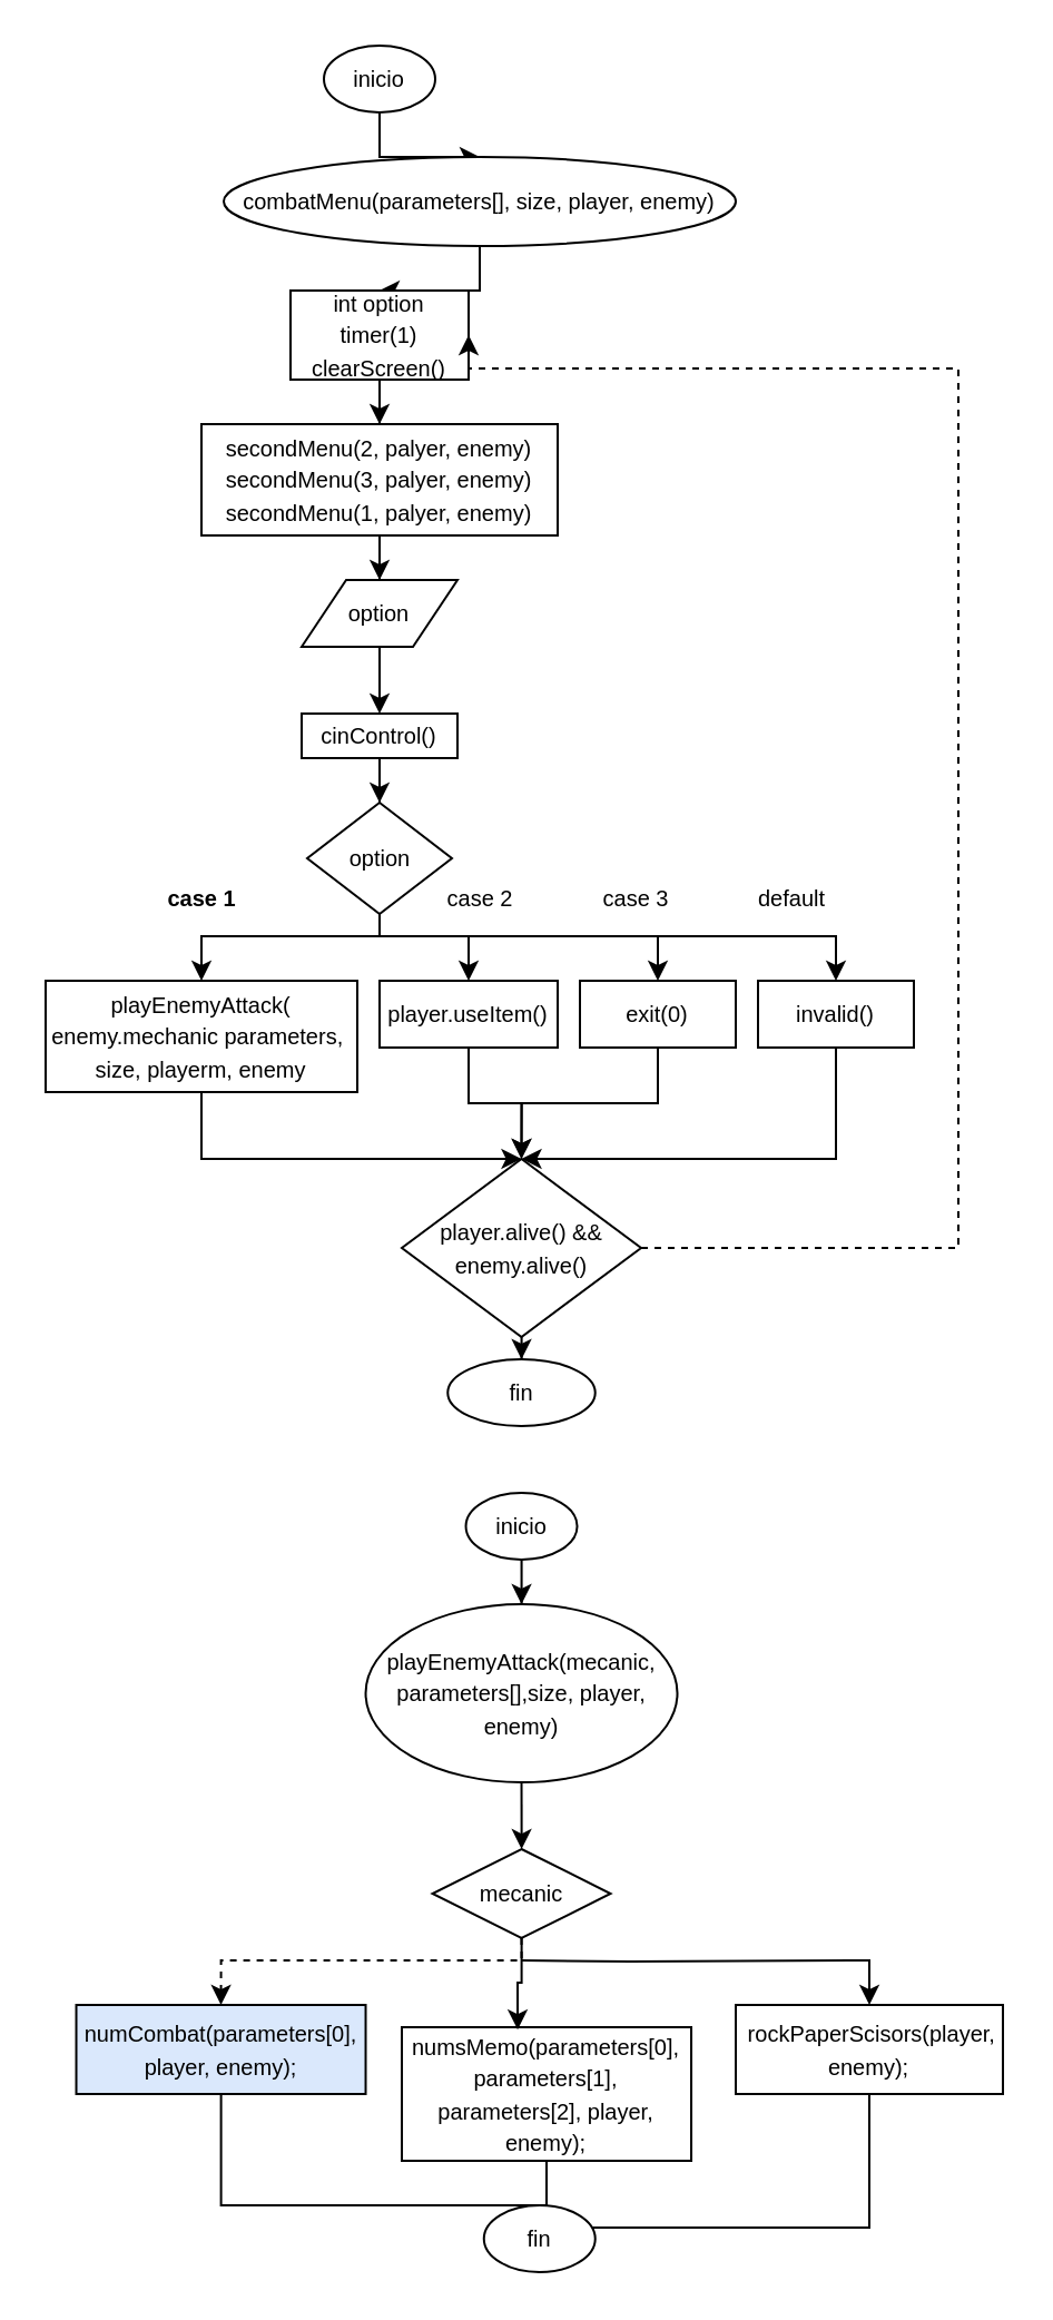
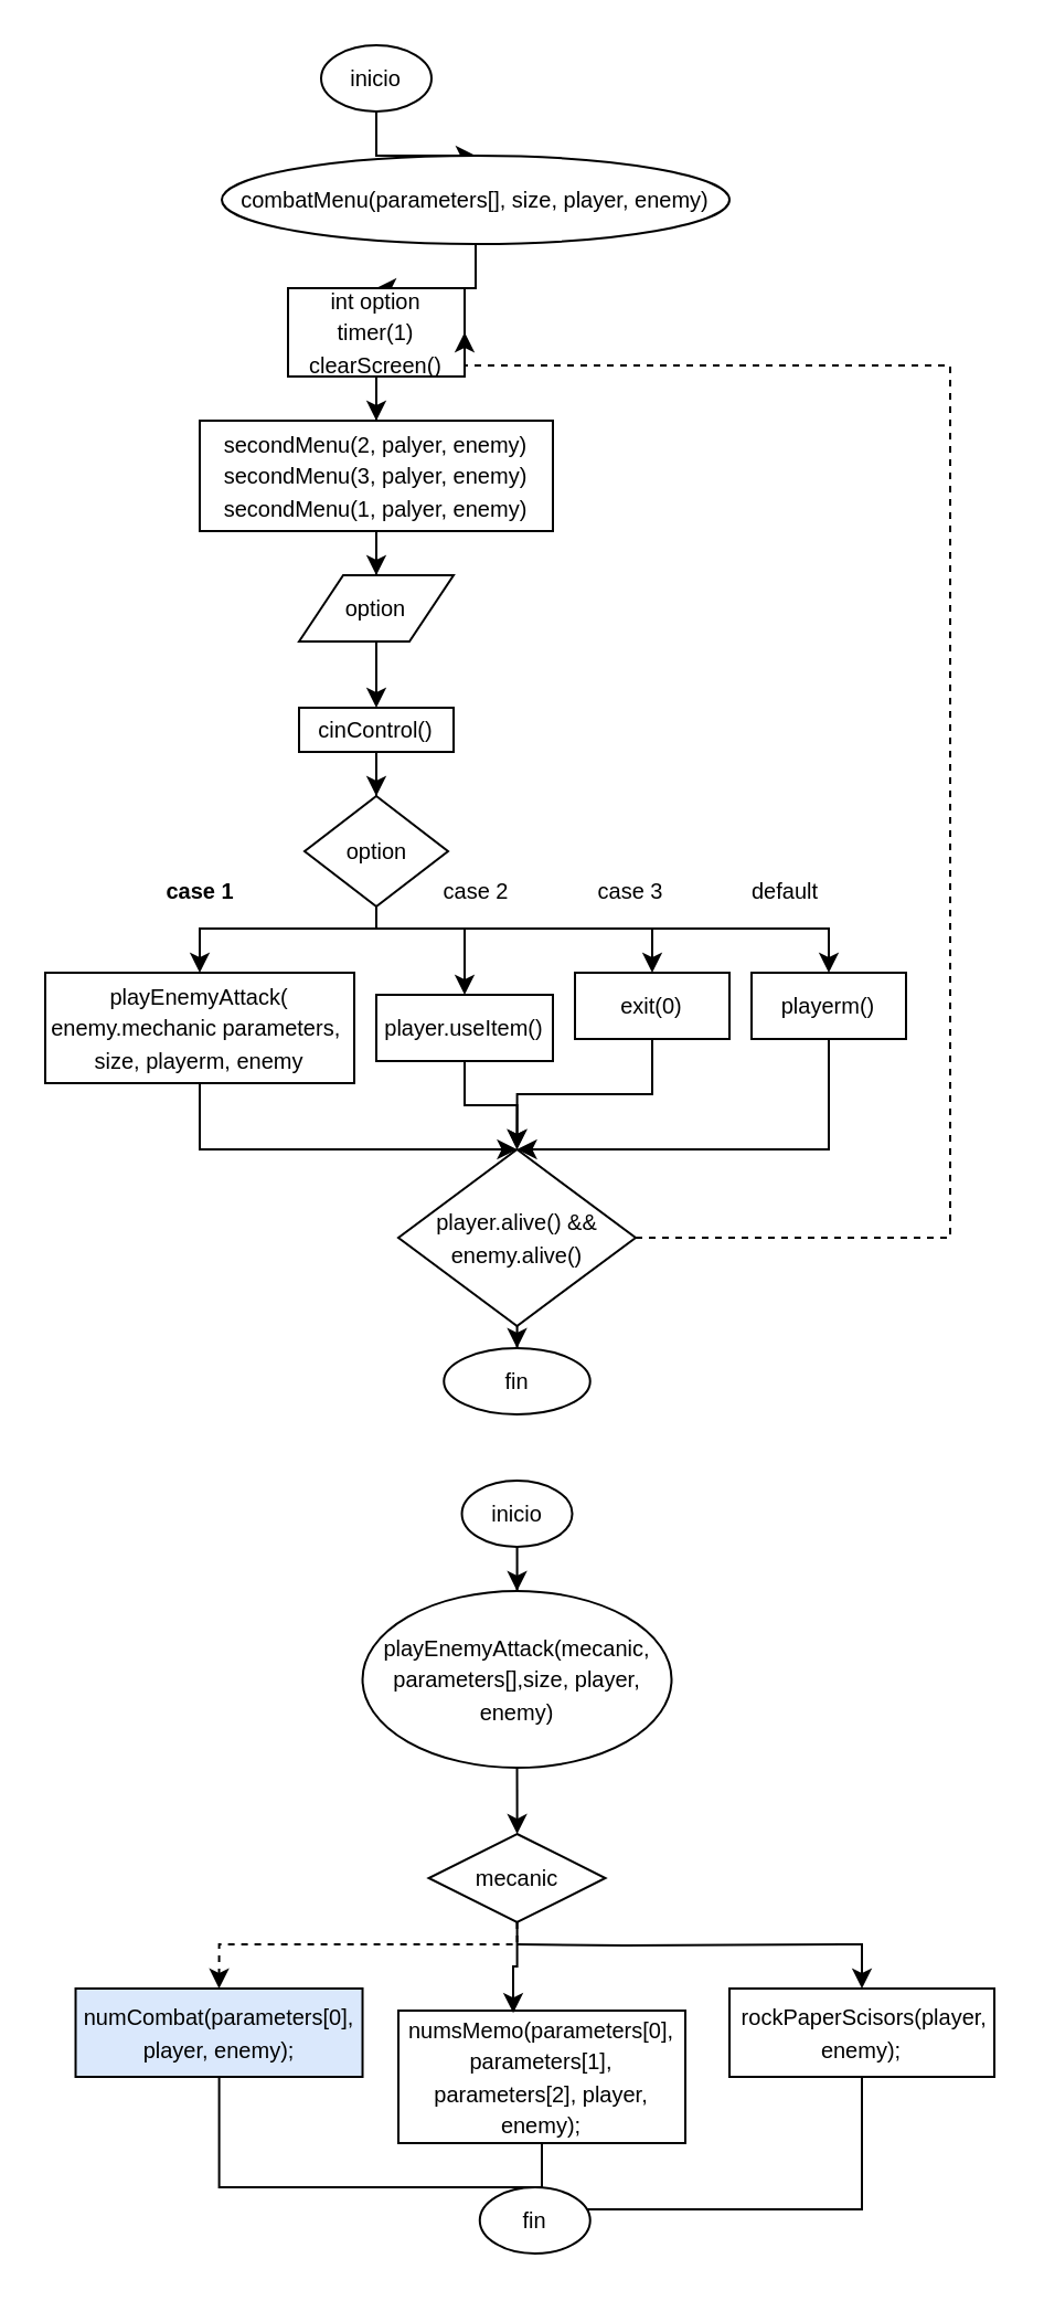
- <mxCell id="22" value="&lt;font style=&quot;font-size: 10px;&quot;&gt;player.useItem()&lt;/font&gt;" style="rounded=0;whiteSpace=wrap;html=1;" parent="1" vertex="1"><mxGeometry x="170" y="440" width="80" height="30" as="geometry" /></mxCell>
+ <mxCell id="22" value="&lt;font style=&quot;font-size: 10px;&quot;&gt;player.useItem()&lt;/font&gt;" style="rounded=0;whiteSpace=wrap;html=1;" parent="1" vertex="1"><mxGeometry x="170" y="450" width="80" height="30" as="geometry" /></mxCell>
- <mxCell id="47" value="&lt;span style=&quot;font-size: 10px;&quot;&gt;invalid()&lt;/span&gt;" style="rounded=0;whiteSpace=wrap;html=1;" vertex="1" parent="1"><mxGeometry x="340" y="440" width="70" height="30" as="geometry" /></mxCell>
+ <mxCell id="47" value="&lt;span style=&quot;font-size: 10px;&quot;&gt;playerm()&lt;/span&gt;" style="rounded=0;whiteSpace=wrap;html=1;" vertex="1" parent="1"><mxGeometry x="340" y="440" width="70" height="30" as="geometry" /></mxCell>
